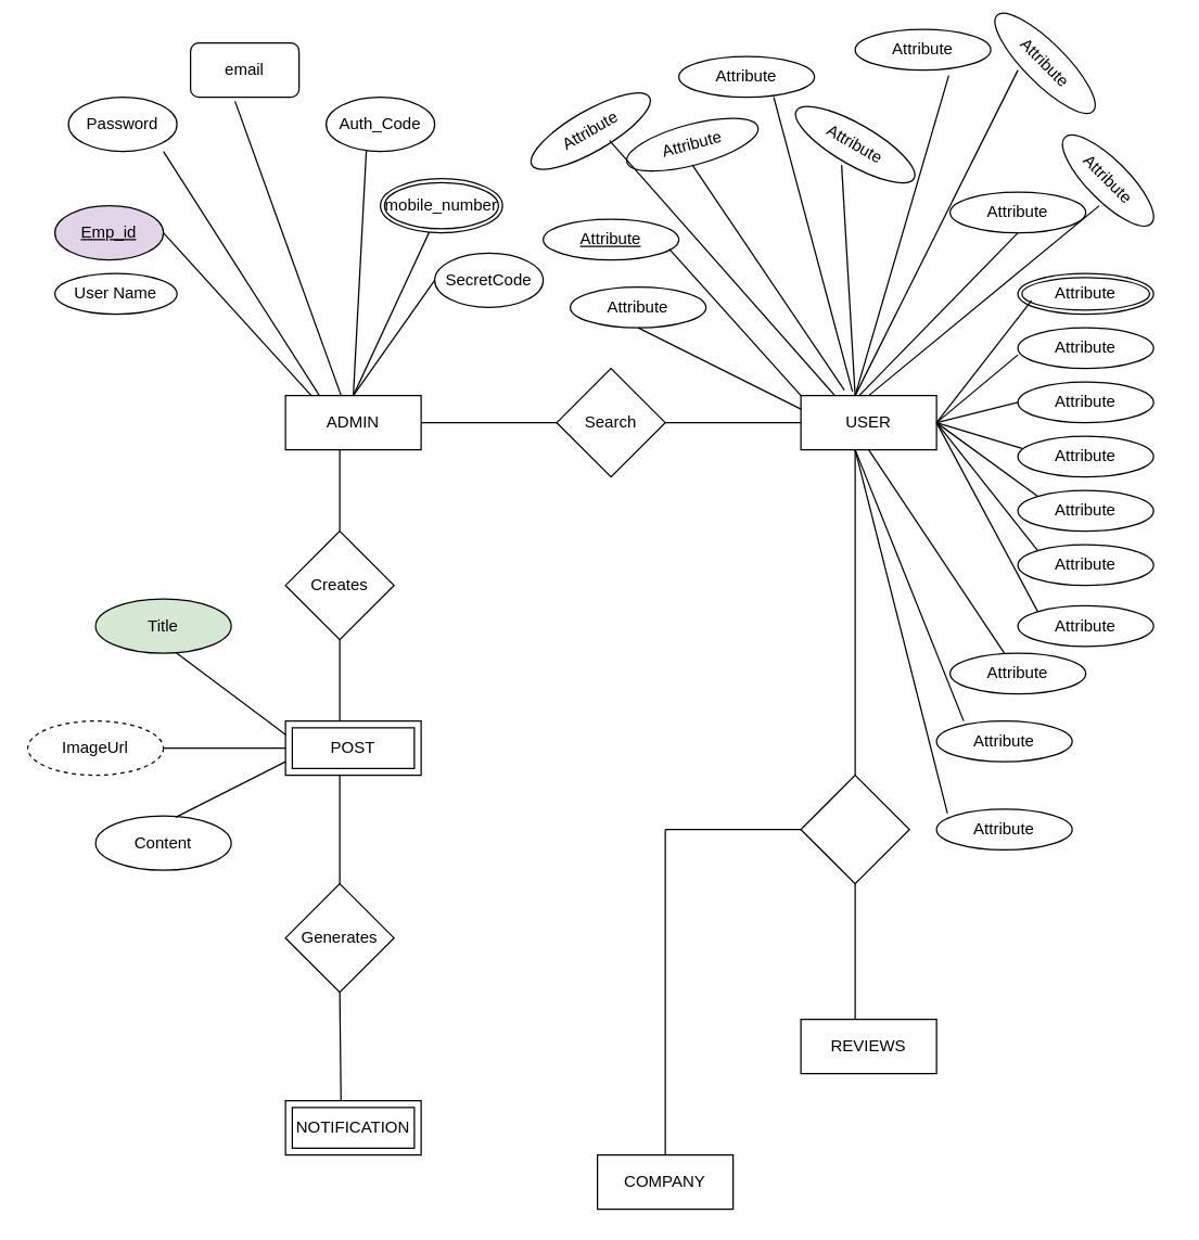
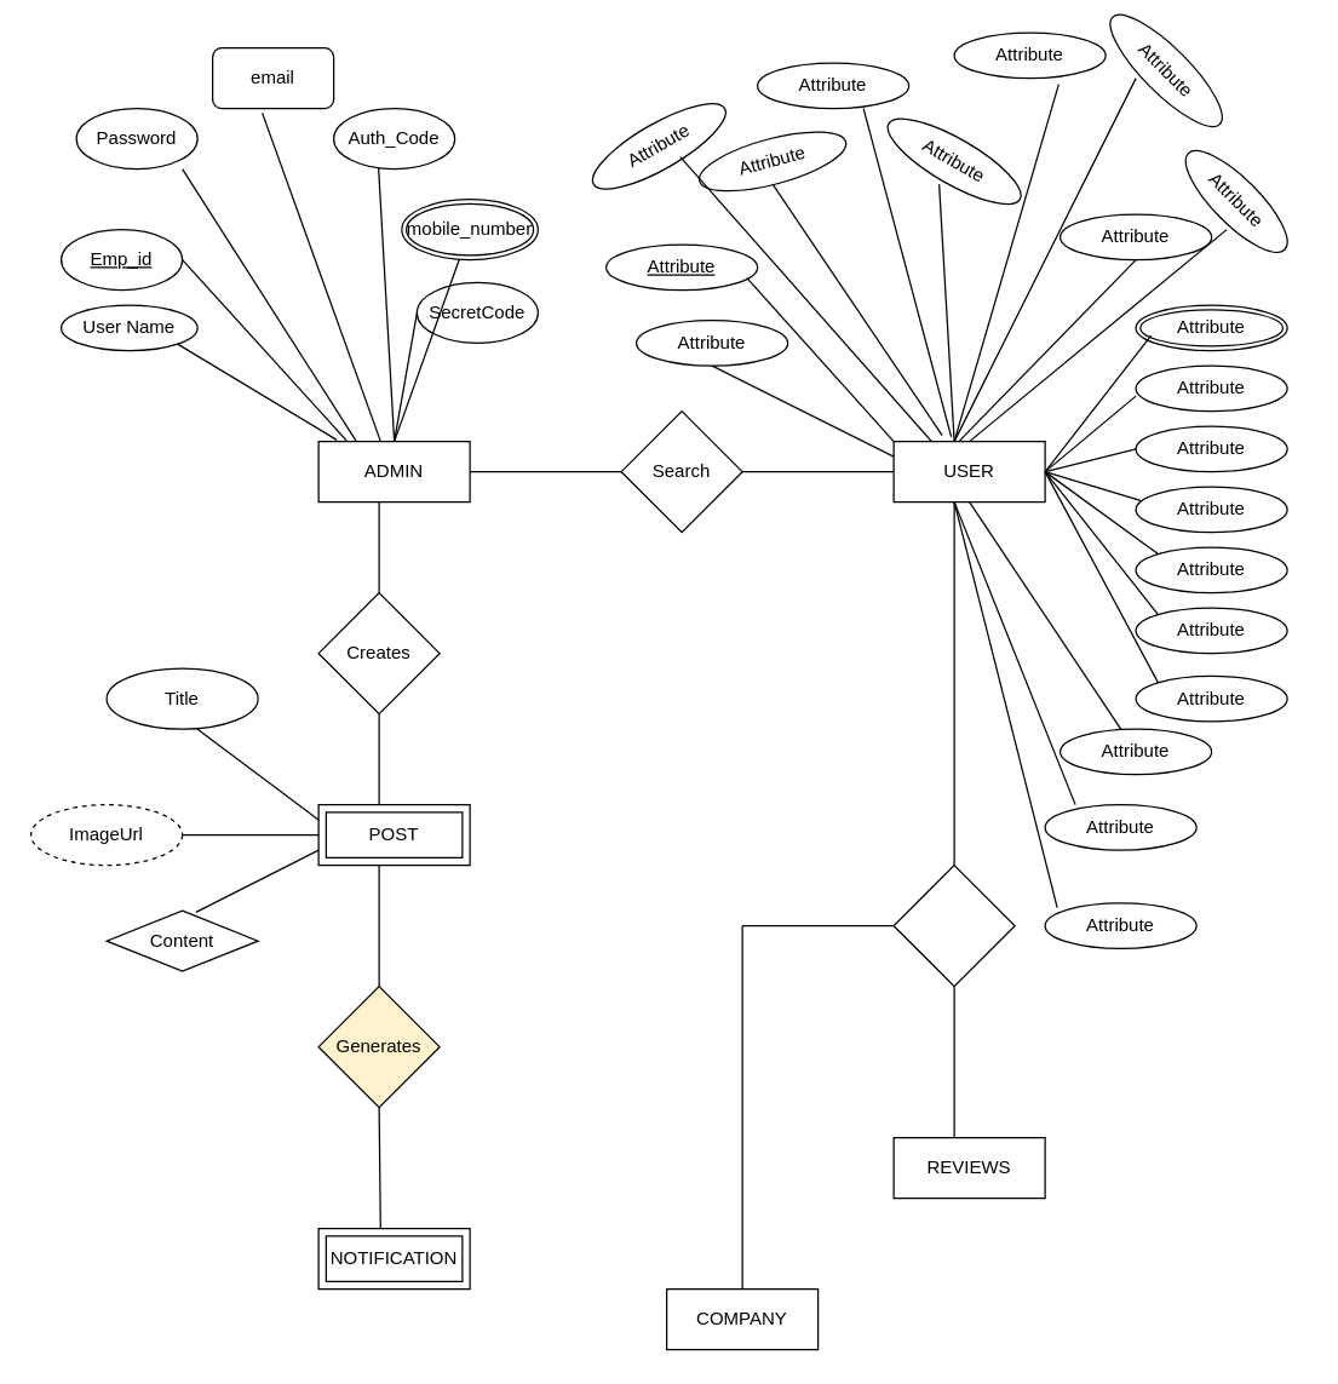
- <mxCell id="8" value="Auth_Code" style="ellipse;whiteSpace=wrap;html=1;align=center;" vertex="1" parent="1"><mxGeometry x="240" y="70" width="80" height="40" as="geometry" /></mxCell>
+ <mxCell id="8" value="Auth_Code" style="ellipse;whiteSpace=wrap;html=1;align=center;" vertex="1" parent="1"><mxGeometry x="220" y="70" width="80" height="40" as="geometry" /></mxCell>
- <mxCell id="7" value="mobile_number" style="ellipse;shape=doubleEllipse;margin=3;whiteSpace=wrap;html=1;align=center;" vertex="1" parent="1"><mxGeometry x="280" y="130" width="90" height="40" as="geometry" /></mxCell>
+ <mxCell id="7" value="mobile_number" style="ellipse;shape=doubleEllipse;margin=3;whiteSpace=wrap;html=1;align=center;" vertex="1" parent="1"><mxGeometry x="265" y="130" width="90" height="40" as="geometry" /></mxCell>
- <mxCell id="5" value="Emp_id" style="ellipse;whiteSpace=wrap;html=1;align=center;fontStyle=4;fillColor=#e1d5e7;" vertex="1" parent="1"><mxGeometry x="40" y="150" width="80" height="40" as="geometry" /></mxCell>
+ <mxCell id="5" value="Emp_id" style="ellipse;whiteSpace=wrap;html=1;align=center;fontStyle=4;" vertex="1" parent="1"><mxGeometry x="40" y="150" width="80" height="40" as="geometry" /></mxCell>
- <mxCell id="10" value="SecretCode" style="ellipse;whiteSpace=wrap;html=1;align=center;" vertex="1" parent="1"><mxGeometry x="320" y="185" width="80" height="40" as="geometry" /></mxCell>
+ <mxCell id="10" value="SecretCode" style="ellipse;whiteSpace=wrap;html=1;align=center;" vertex="1" parent="1"><mxGeometry x="275" y="185" width="80" height="40" as="geometry" /></mxCell>
+ <mxCell id="16" value="" style="endArrow=none;html=1;rounded=0;exitX=0.12;exitY=-0.025;exitDx=0;exitDy=0;exitPerimeter=0;entryX=1;entryY=1;entryDx=0;entryDy=0;" edge="1" parent="1" source="2" target="9"><mxGeometry width="50" height="50" relative="1" as="geometry"><mxPoint x="90" y="310" as="sourcePoint" /><mxPoint x="140" y="260" as="targetPoint" /></mxGeometry></mxCell>
- <mxCell id="29" value="Title" style="ellipse;whiteSpace=wrap;html=1;align=center;fillColor=#d5e8d4;" vertex="1" parent="1"><mxGeometry x="70" y="440" width="100" height="40" as="geometry" /></mxCell>
+ <mxCell id="29" value="Title" style="ellipse;whiteSpace=wrap;html=1;align=center;" vertex="1" parent="1"><mxGeometry x="70" y="440" width="100" height="40" as="geometry" /></mxCell>
- <mxCell id="31" value="Content" style="ellipse;whiteSpace=wrap;html=1;align=center;" vertex="1" parent="1"><mxGeometry x="70" y="600" width="100" height="40" as="geometry" /></mxCell>
+ <mxCell id="31" value="Content" style="rhombus;whiteSpace=wrap;html=1;align=center;" vertex="1" parent="1"><mxGeometry x="70" y="600" width="100" height="40" as="geometry" /></mxCell>
- <mxCell id="24" value="Generates" style="rhombus;whiteSpace=wrap;html=1;" vertex="1" parent="1"><mxGeometry x="210" y="650" width="80" height="80" as="geometry" /></mxCell>
+ <mxCell id="24" value="Generates" style="rhombus;whiteSpace=wrap;html=1;fillColor=#fff2cc;" vertex="1" parent="1"><mxGeometry x="210" y="650" width="80" height="80" as="geometry" /></mxCell>
